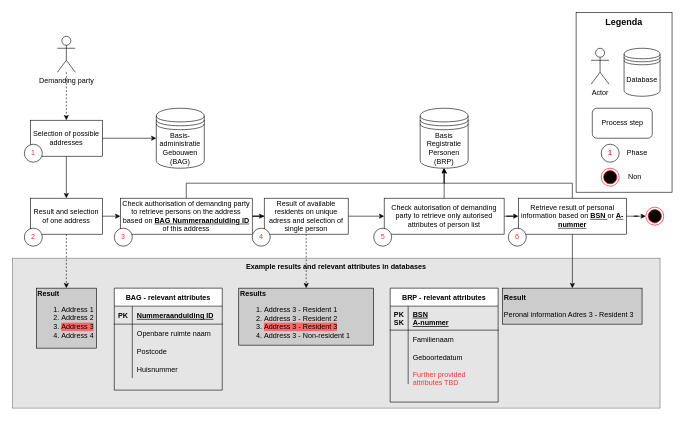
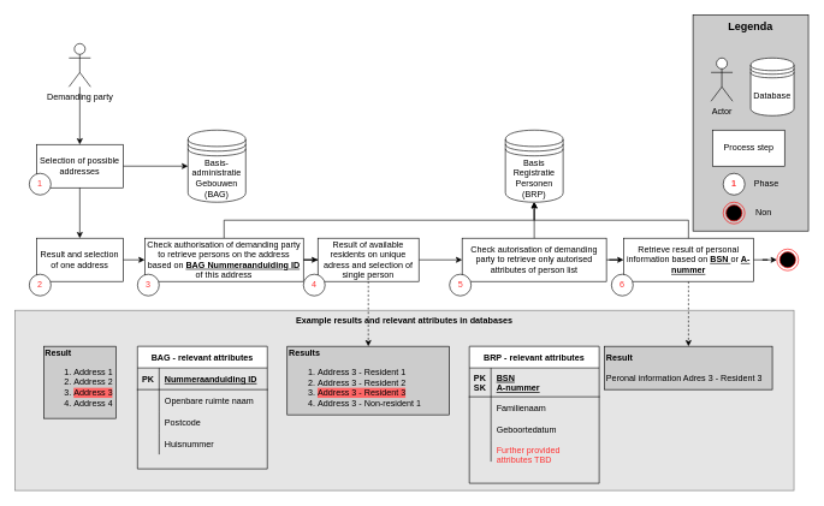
- <mxCell id="42" value="" style="edgeStyle=orthogonalEdgeStyle;rounded=0;orthogonalLoop=1;jettySize=auto;html=1;dashed=1;" parent="1" source="43" target="4" edge="1"><mxGeometry relative="1" as="geometry" /></mxCell>
+ <mxCell id="42" value="" style="edgeStyle=orthogonalEdgeStyle;rounded=0;orthogonalLoop=1;jettySize=auto;html=1;" parent="1" source="43" target="4" edge="1"><mxGeometry relative="1" as="geometry" /></mxCell>
- <mxCell id="63" value="&lt;b&gt;&lt;font style=&quot;font-size: 15px&quot;&gt;Legenda&lt;/font&gt;&lt;/b&gt;" style="rounded=0;whiteSpace=wrap;html=1;verticalAlign=top;" parent="62" vertex="1"><mxGeometry width="160" height="300" as="geometry" /></mxCell>
+ <mxCell id="63" value="&lt;b&gt;&lt;font style=&quot;font-size: 15px&quot;&gt;Legenda&lt;/font&gt;&lt;/b&gt;" style="rounded=0;whiteSpace=wrap;html=1;verticalAlign=top;fillColor=#cccccc;" parent="62" vertex="1"><mxGeometry width="160" height="300" as="geometry" /></mxCell>
- <mxCell id="66" value="Process step" style="html=1;dashed=0;whitespace=wrap;rounded=1;" parent="62" vertex="1"><mxGeometry x="27" y="160" width="100" height="50" as="geometry" /></mxCell>
+ <mxCell id="66" value="Process step" style="html=1;dashed=0;whitespace=wrap;" parent="62" vertex="1"><mxGeometry x="27" y="160" width="100" height="50" as="geometry" /></mxCell>
- <mxCell id="44" value="" style="edgeStyle=orthogonalEdgeStyle;rounded=0;orthogonalLoop=1;jettySize=auto;html=1;dashed=1;" parent="1" source="45" target="6" edge="1"><mxGeometry relative="1" as="geometry" /></mxCell>
- <mxCell id="26" value="" style="edgeStyle=orthogonalEdgeStyle;rounded=0;orthogonalLoop=1;jettySize=auto;html=1;dashed=0;" parent="1" source="28" target="52" edge="1"><mxGeometry relative="1" as="geometry" /></mxCell>
+ <mxCell id="26" value="" style="edgeStyle=orthogonalEdgeStyle;rounded=0;orthogonalLoop=1;jettySize=auto;html=1;dashed=1;" parent="1" source="28" target="52" edge="1"><mxGeometry relative="1" as="geometry" /></mxCell>
